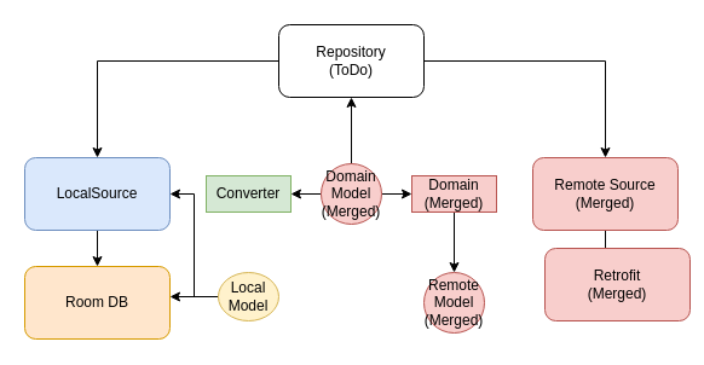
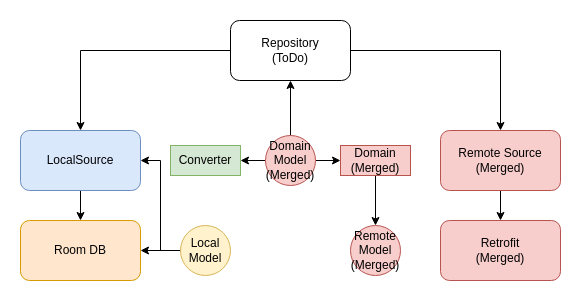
- <mxCell id="11" value="Retrofit&lt;br&gt;(Merged)" style="rounded=1;whiteSpace=wrap;html=1;fillColor=#f8cecc;strokeColor=#b85450;" vertex="1" parent="1"><mxGeometry x="450" y="205" width="120" height="60" as="geometry" /></mxCell>
+ <mxCell id="11" value="Retrofit&lt;br&gt;(Merged)" style="rounded=1;whiteSpace=wrap;html=1;fillColor=#f8cecc;strokeColor=#b85450;" vertex="1" parent="1"><mxGeometry x="440" y="220" width="120" height="60" as="geometry" /></mxCell>
- <mxCell id="21" value="Local Model" style="ellipse;whiteSpace=wrap;html=1;aspect=fixed;fillColor=#fff2cc;strokeColor=#d6b656;" vertex="1" parent="1"><mxGeometry x="180" y="225" width="50" height="40" as="geometry" /></mxCell>
+ <mxCell id="21" value="Local Model" style="ellipse;whiteSpace=wrap;html=1;aspect=fixed;fillColor=#fff2cc;strokeColor=#d6b656;" vertex="1" parent="1"><mxGeometry x="180" y="225" width="50" height="50" as="geometry" /></mxCell>
